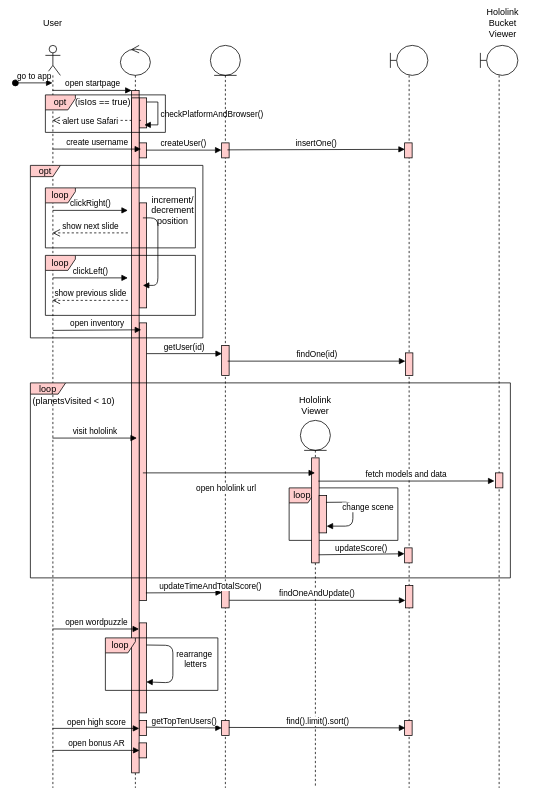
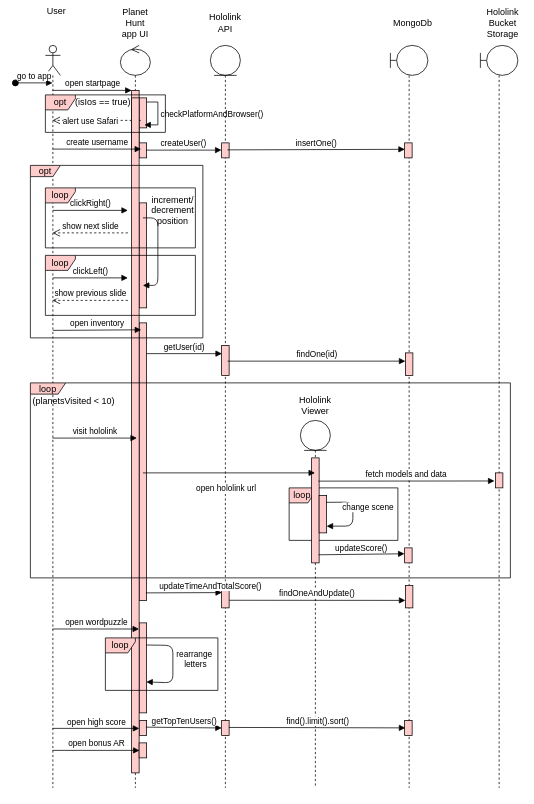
- <mxCell id="29" value="User" style="text;html=1;strokeColor=none;fillColor=none;align=center;verticalAlign=middle;whiteSpace=wrap;rounded=0;" vertex="1" parent="1"><mxGeometry x="50" y="20" width="40" height="20" as="geometry" /></mxCell>
+ <mxCell id="29" value="User" style="text;html=1;strokeColor=none;fillColor=none;align=center;verticalAlign=middle;whiteSpace=wrap;rounded=0;" vertex="1" parent="1"><mxGeometry x="55" y="5" width="40" height="20" as="geometry" /></mxCell>
+ <mxCell id="30" value="Planet Hunt app UI" style="text;html=1;strokeColor=none;fillColor=none;align=center;verticalAlign=middle;whiteSpace=wrap;rounded=0;" vertex="1" parent="1"><mxGeometry x="160" y="20" width="40" height="20" as="geometry" /></mxCell>
+ <mxCell id="31" value="Hololink API" style="text;html=1;strokeColor=none;fillColor=none;align=center;verticalAlign=middle;whiteSpace=wrap;rounded=0;" vertex="1" parent="1"><mxGeometry x="280" y="20" width="40" height="20" as="geometry" /></mxCell>
+ <mxCell id="33" value="MongoDb" style="text;html=1;strokeColor=none;fillColor=none;align=center;verticalAlign=middle;whiteSpace=wrap;rounded=0;" vertex="1" parent="1"><mxGeometry x="530" y="20" width="40" height="20" as="geometry" /></mxCell>
- <mxCell id="36" value="Hololink Bucket Viewer" style="text;html=1;strokeColor=none;fillColor=none;align=center;verticalAlign=middle;whiteSpace=wrap;rounded=0;" vertex="1" parent="1"><mxGeometry x="650" y="20" width="40" height="20" as="geometry" /></mxCell>
+ <mxCell id="36" value="Hololink Bucket Storage" style="text;html=1;strokeColor=none;fillColor=none;align=center;verticalAlign=middle;whiteSpace=wrap;rounded=0;" vertex="1" parent="1"><mxGeometry x="650" y="20" width="40" height="20" as="geometry" /></mxCell>
